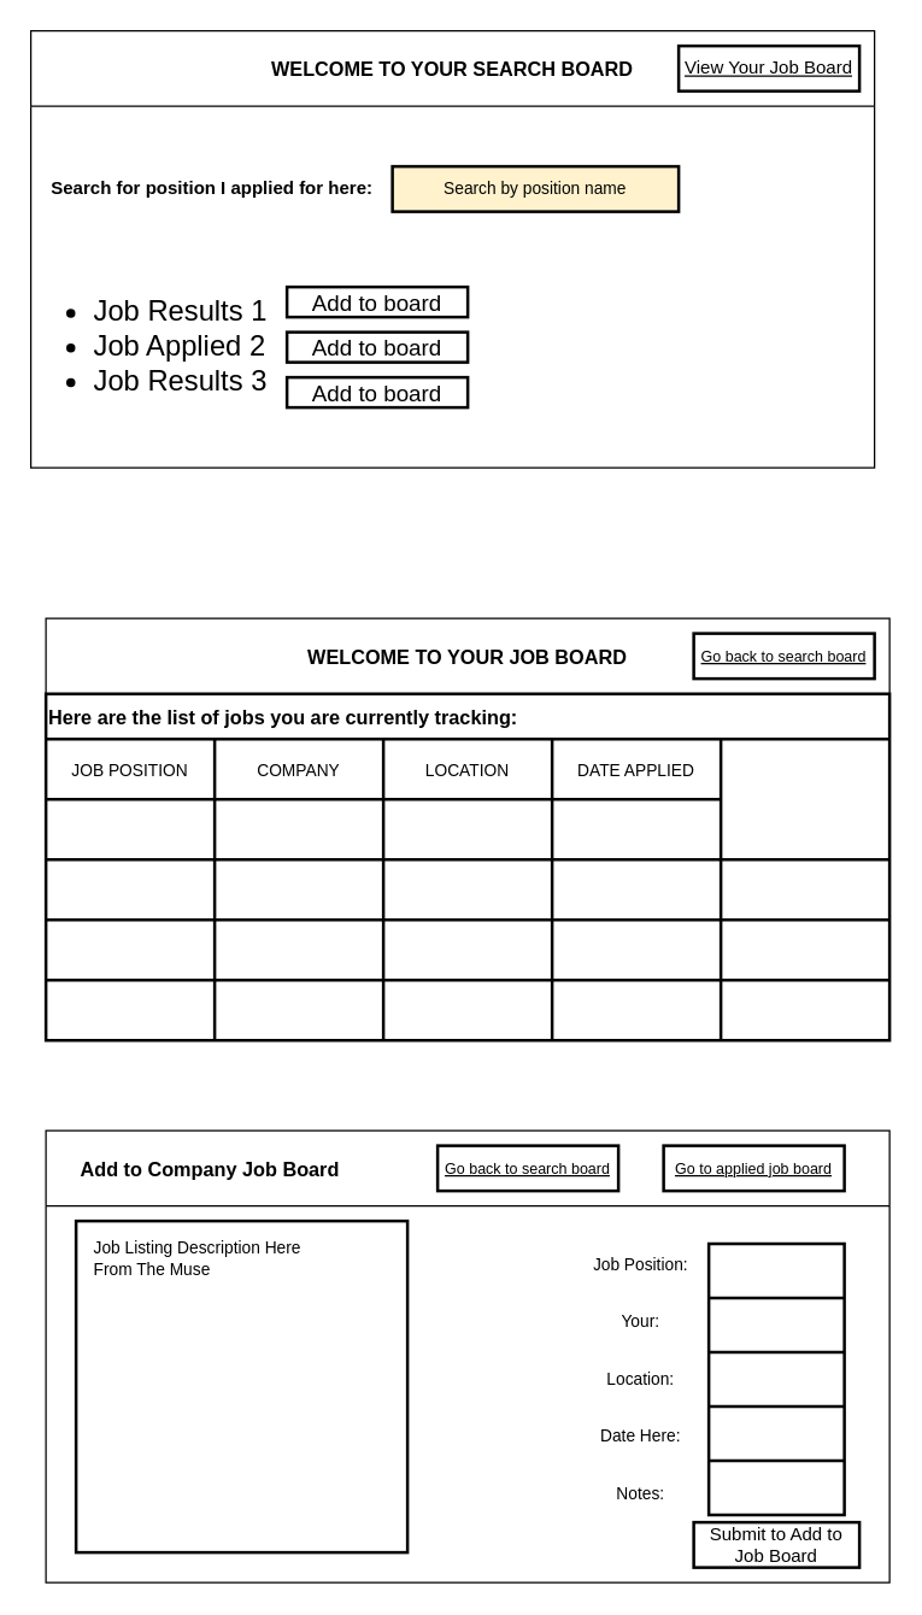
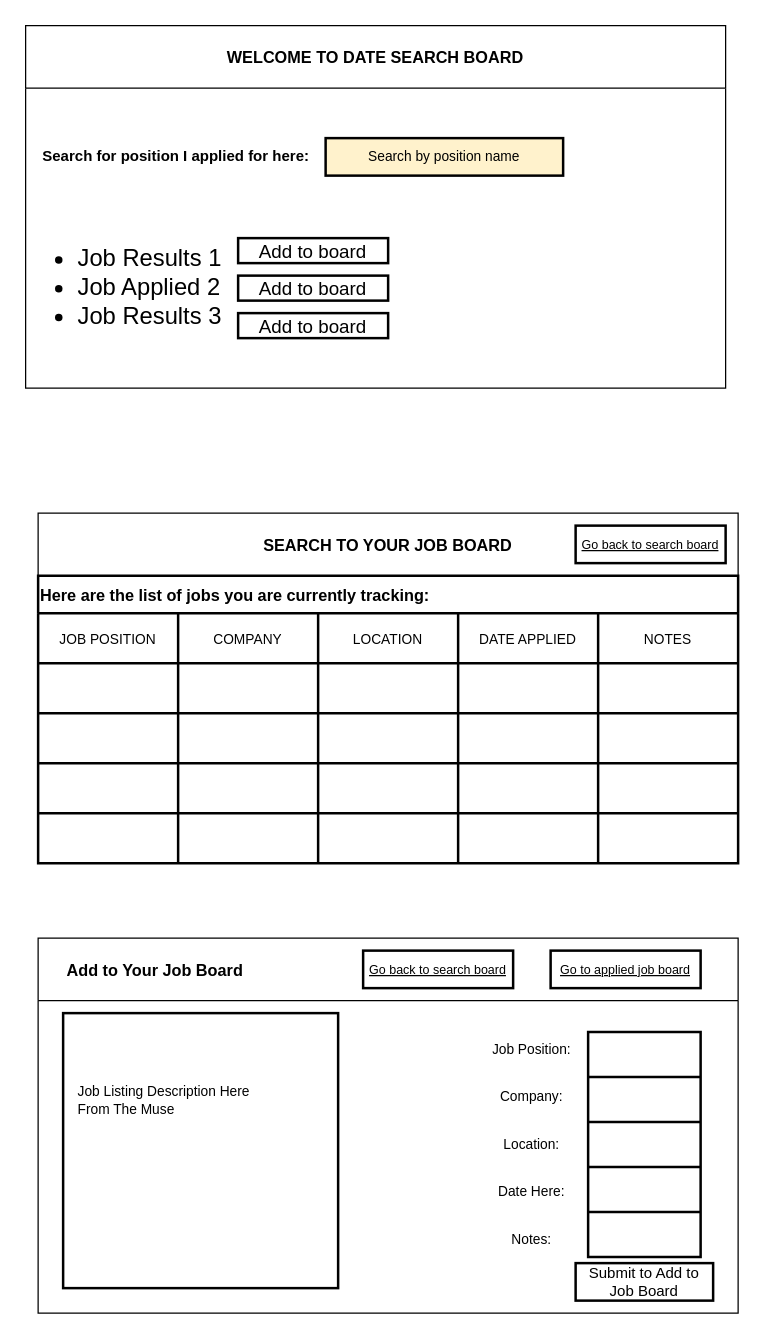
- <mxCell id="6" value="&lt;u&gt;View Your Job Board&lt;/u&gt;" style="text;html=1;strokeColor=default;fillColor=none;align=center;verticalAlign=middle;whiteSpace=wrap;rounded=0;fontSize=12;strokeWidth=2;" vertex="1" parent="2"><mxGeometry x="430" y="10" width="120" height="30" as="geometry" /></mxCell>
- <mxCell id="2" value="WELCOME TO YOUR SEARCH BOARD" style="swimlane;swimlaneFillColor=default;align=center;fontSize=13;startSize=50;" vertex="1" parent="1"><mxGeometry x="20" y="20" width="560" height="290" as="geometry" /></mxCell>
+ <mxCell id="2" value="WELCOME TO DATE SEARCH BOARD" style="swimlane;swimlaneFillColor=default;align=center;fontSize=13;startSize=50;" vertex="1" parent="1"><mxGeometry x="20" y="20" width="560" height="290" as="geometry" /></mxCell>
- <mxCell id="10" value="WELCOME TO YOUR JOB BOARD" style="swimlane;swimlaneFillColor=default;align=center;fontSize=13;startSize=50;" vertex="1" parent="1"><mxGeometry x="30" y="410" width="560" height="280" as="geometry" /></mxCell>
+ <mxCell id="10" value="SEARCH TO YOUR JOB BOARD" style="swimlane;swimlaneFillColor=default;align=center;fontSize=13;startSize=50;" vertex="1" parent="1"><mxGeometry x="30" y="410" width="560" height="280" as="geometry" /></mxCell>
+ <mxCell id="18" value="&lt;font style=&quot;font-size: 11px&quot;&gt;NOTES&lt;/font&gt;" style="shape=partialRectangle;html=1;whiteSpace=wrap;connectable=0;fillColor=none;top=0;left=0;bottom=0;right=0;overflow=hidden;pointerEvents=1;fontSize=13;strokeColor=default;strokeWidth=2;" vertex="1" parent="13"><mxGeometry x="448" width="112" height="40" as="geometry"><mxRectangle width="112" height="40" as="alternateBounds" /></mxGeometry></mxCell>
- <mxCell id="43" value="      Add to Company Job Board" style="swimlane;swimlaneFillColor=default;align=left;fontSize=13;startSize=50;" vertex="1" parent="1"><mxGeometry x="30" y="750" width="560" height="300" as="geometry" /></mxCell>
+ <mxCell id="43" value="      Add to Your Job Board" style="swimlane;swimlaneFillColor=default;align=left;fontSize=13;startSize=50;" vertex="1" parent="1"><mxGeometry x="30" y="750" width="560" height="300" as="geometry" /></mxCell>
- <mxCell id="45" value="Job Listing Description Here From The Muse" style="text;html=1;strokeColor=none;fillColor=none;align=left;verticalAlign=middle;whiteSpace=wrap;rounded=0;fontSize=11;" vertex="1" parent="43"><mxGeometry x="30" y="70" width="150" height="30" as="geometry" /></mxCell>
+ <mxCell id="45" value="Job Listing Description Here From The Muse" style="text;html=1;strokeColor=none;fillColor=none;align=left;verticalAlign=middle;whiteSpace=wrap;rounded=0;fontSize=11;" vertex="1" parent="43"><mxGeometry x="30" y="115" width="150" height="30" as="geometry" /></mxCell>
- <mxCell id="50" value="Your:" style="shape=partialRectangle;html=1;whiteSpace=wrap;connectable=0;overflow=hidden;fillColor=none;top=0;left=0;bottom=0;right=0;pointerEvents=1;fontSize=11;strokeColor=default;strokeWidth=2;" vertex="1" parent="49"><mxGeometry width="90" height="38" as="geometry"><mxRectangle width="90" height="38" as="alternateBounds" /></mxGeometry></mxCell>
+ <mxCell id="50" value="Company:" style="shape=partialRectangle;html=1;whiteSpace=wrap;connectable=0;overflow=hidden;fillColor=none;top=0;left=0;bottom=0;right=0;pointerEvents=1;fontSize=11;strokeColor=default;strokeWidth=2;" vertex="1" parent="49"><mxGeometry width="90" height="38" as="geometry"><mxRectangle width="90" height="38" as="alternateBounds" /></mxGeometry></mxCell>
